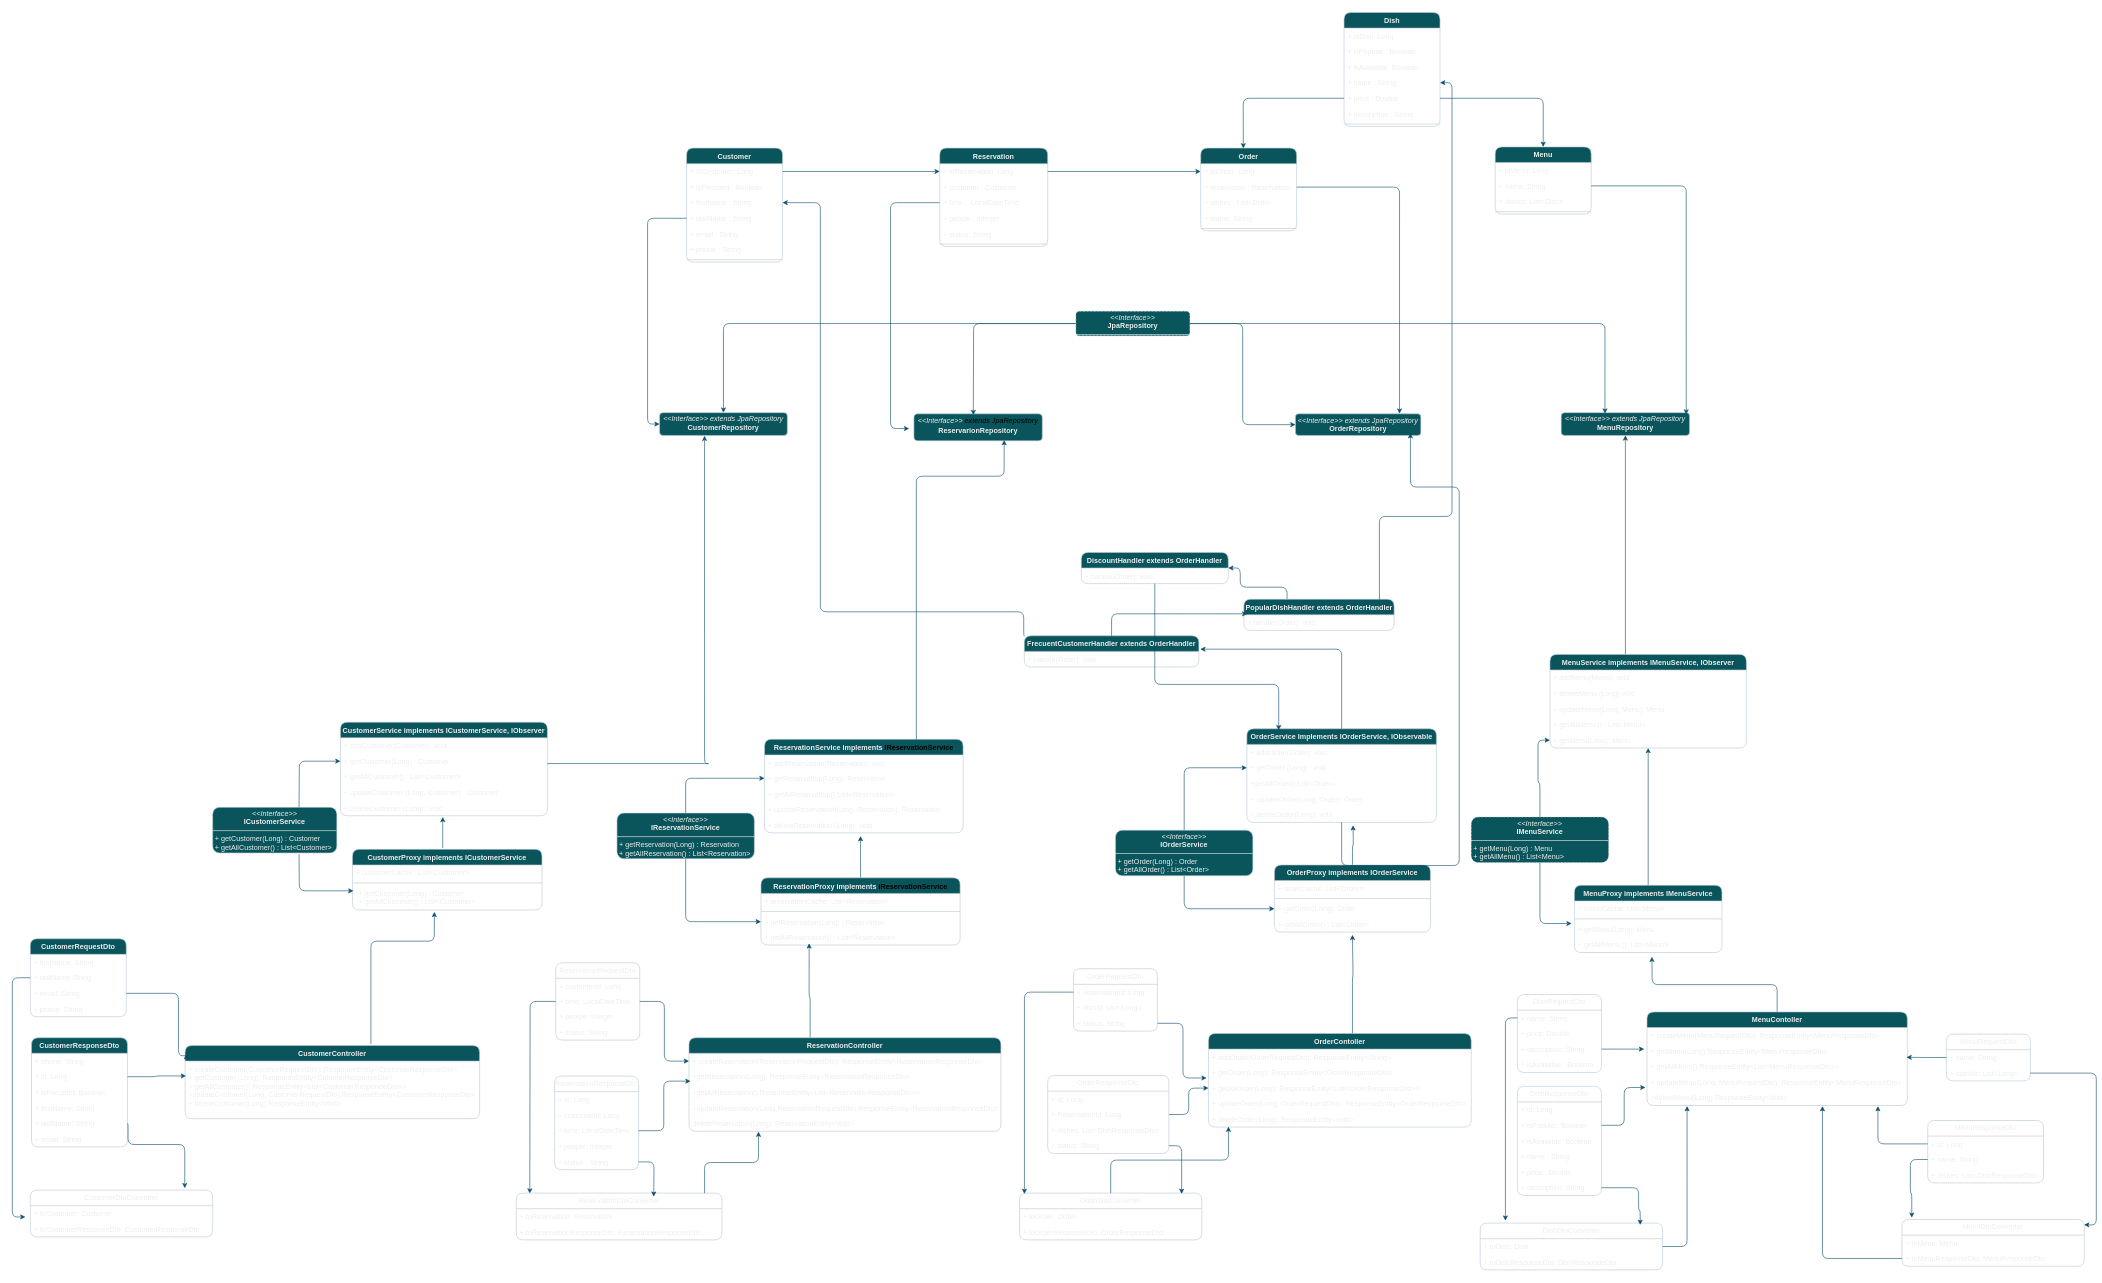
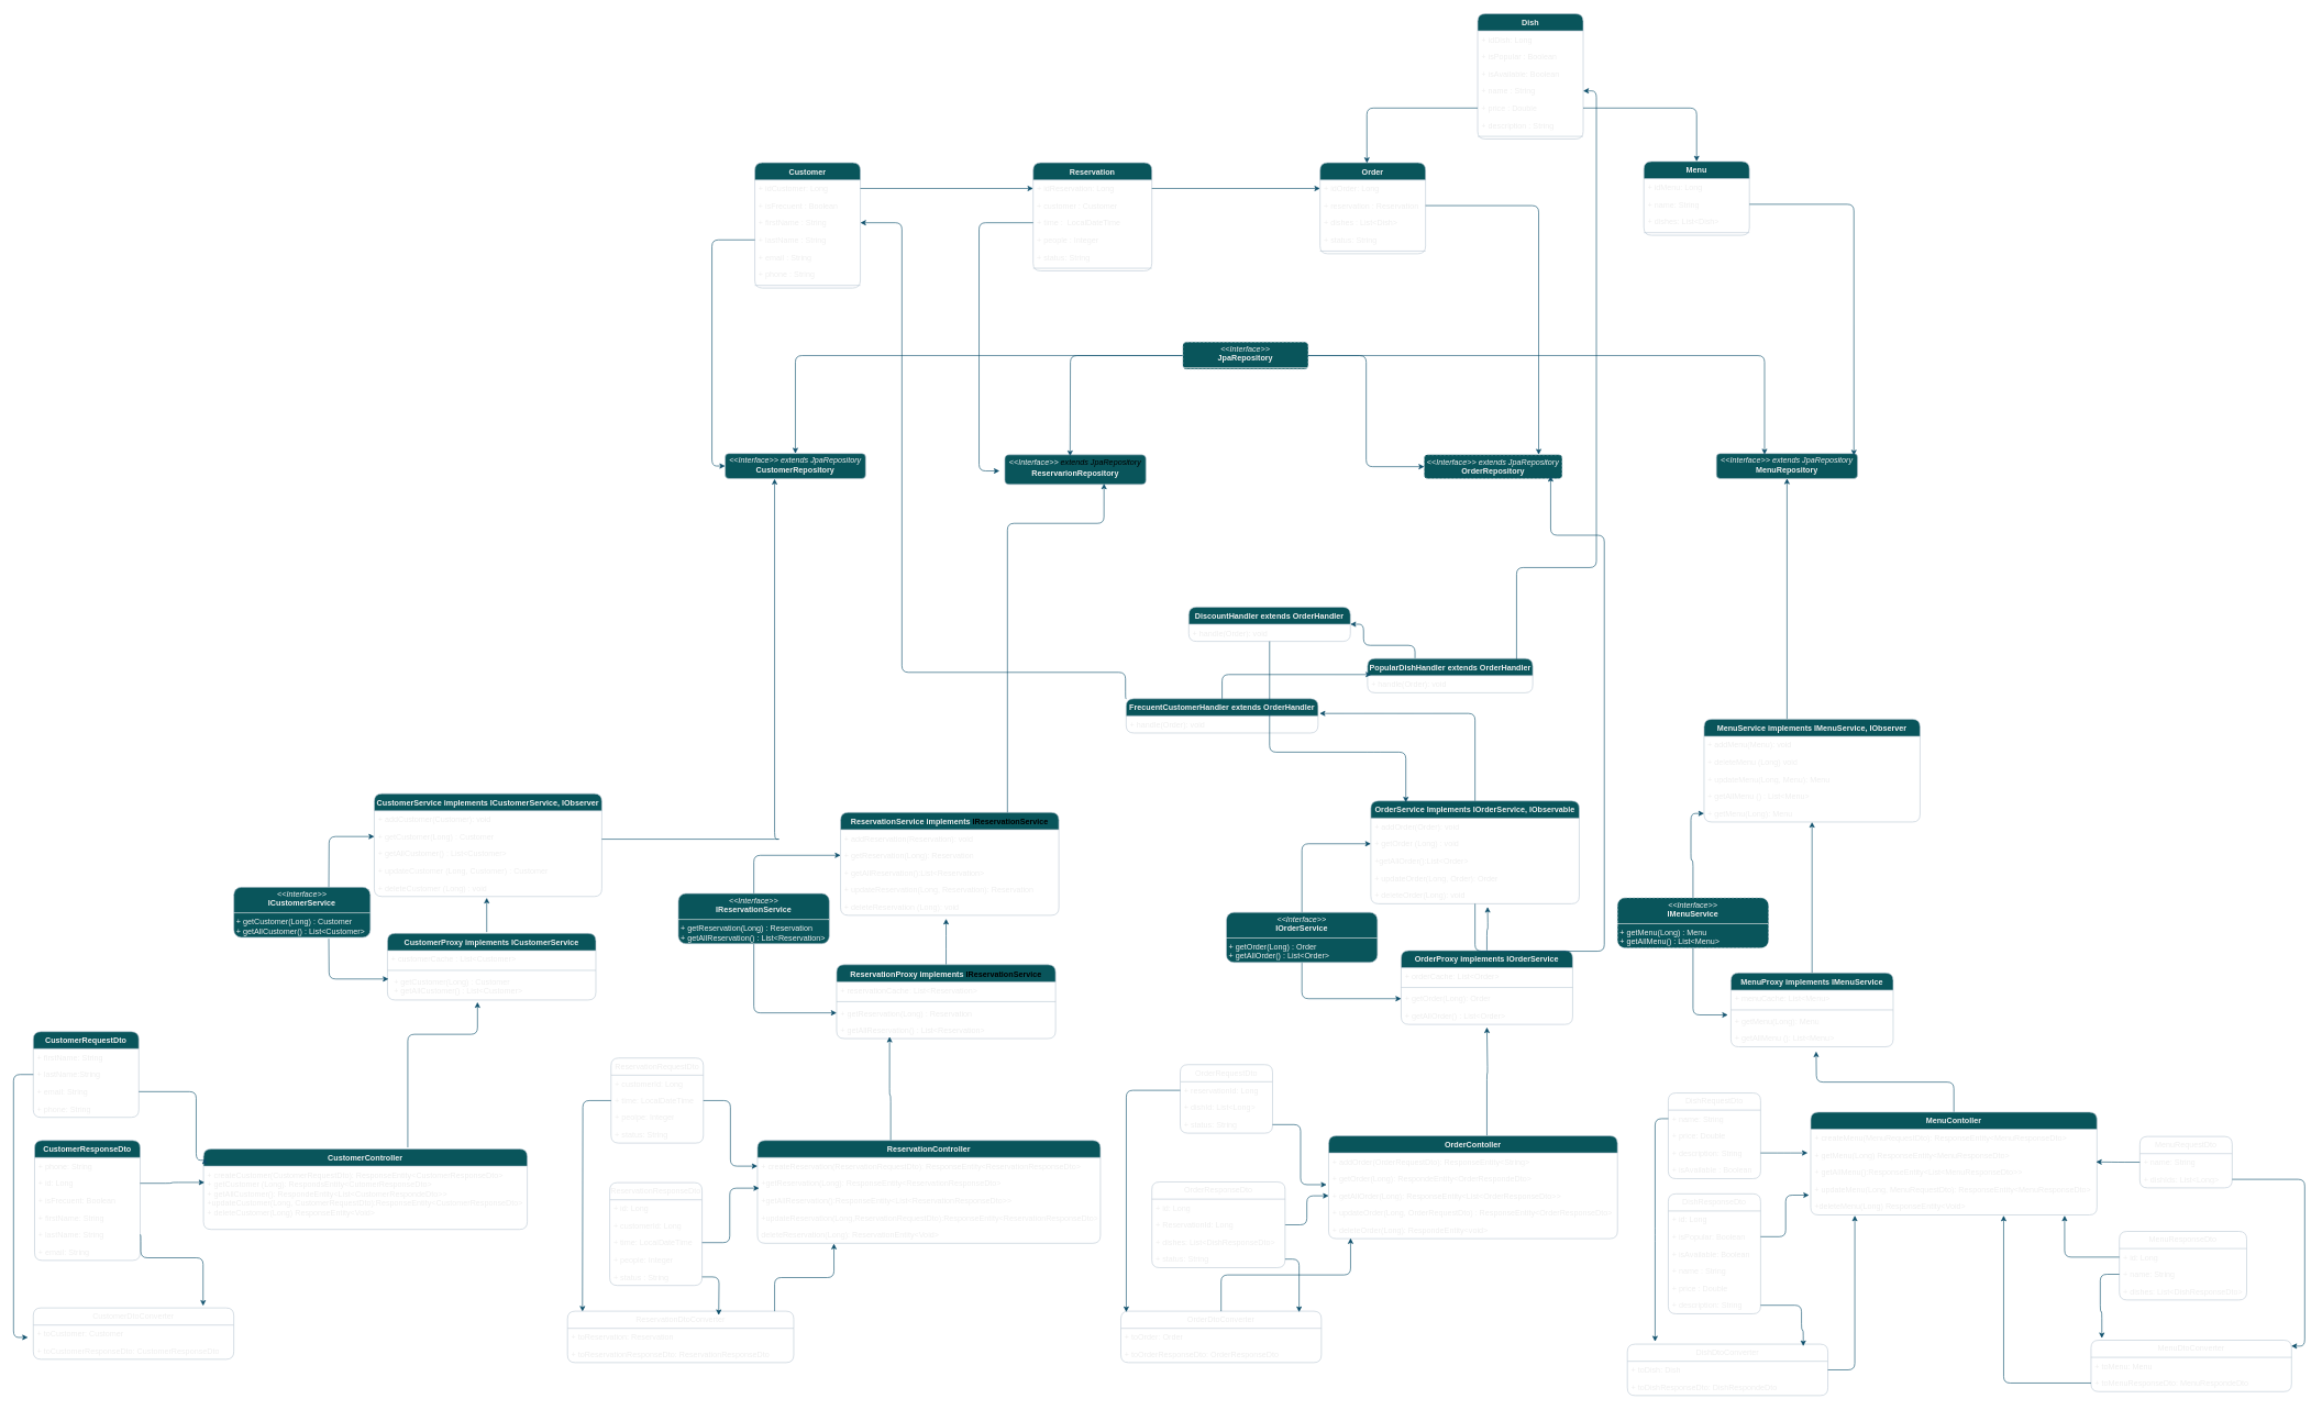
- <mxCell id="38" value="&lt;p style=&quot;margin:0px;margin-top:4px;text-align:center;&quot;&gt;&lt;i&gt;&amp;lt;&amp;lt;Interface&amp;gt;&amp;gt;&amp;nbsp;&lt;/i&gt;&lt;i&gt;extends JpaRepository&lt;/i&gt;&lt;br&gt;&lt;b&gt;OrderRepository&lt;/b&gt;&lt;/p&gt;&lt;p style=&quot;margin:0px;margin-left:4px;&quot;&gt;&lt;br&gt;&lt;/p&gt;" style="verticalAlign=top;align=left;overflow=fill;html=1;whiteSpace=wrap;labelBackgroundColor=none;fillColor=#09555B;strokeColor=#BAC8D3;fontColor=#EEEEEE;rounded=1;" parent="1" vertex="1"><mxGeometry x="2159" y="689" width="209" height="36" as="geometry" /></mxCell>
+ <mxCell id="38" value="&lt;p style=&quot;margin:0px;margin-top:4px;text-align:center;&quot;&gt;&lt;i&gt;&amp;lt;&amp;lt;Interface&amp;gt;&amp;gt;&amp;nbsp;&lt;/i&gt;&lt;i&gt;extends JpaRepository&lt;/i&gt;&lt;br&gt;&lt;b&gt;OrderRepository&lt;/b&gt;&lt;/p&gt;&lt;p style=&quot;margin:0px;margin-left:4px;&quot;&gt;&lt;br&gt;&lt;/p&gt;" style="verticalAlign=top;align=left;overflow=fill;html=1;whiteSpace=wrap;labelBackgroundColor=none;fillColor=#09555B;strokeColor=#BAC8D3;fontColor=#EEEEEE;rounded=1;dashed=1;" parent="1" vertex="1"><mxGeometry x="2159" y="689" width="209" height="36" as="geometry" /></mxCell>
